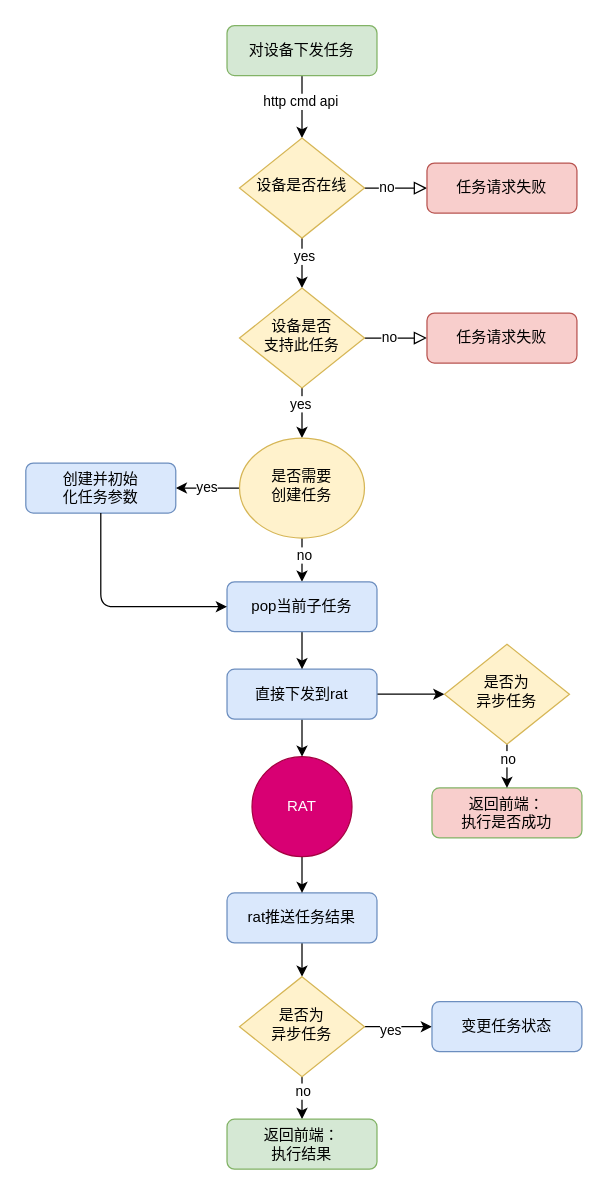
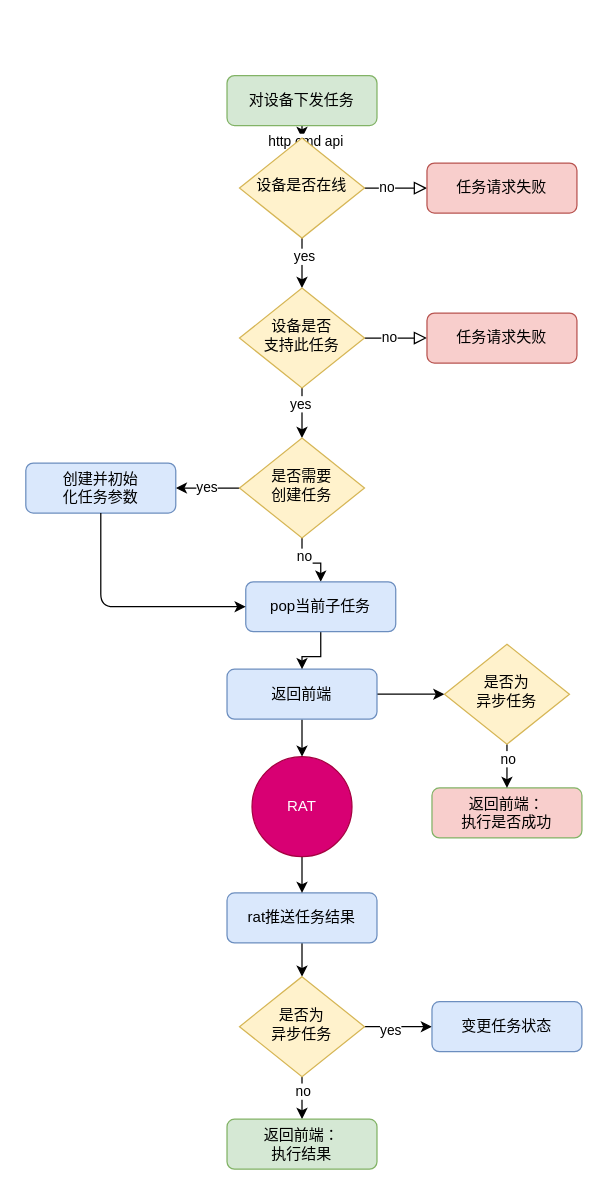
- <mxCell id="4" value="对设备下发任务" style="rounded=1;whiteSpace=wrap;html=1;fontSize=12;glass=0;strokeWidth=1;shadow=0;fillColor=#d5e8d4;strokeColor=#82b366;" parent="1" vertex="1"><mxGeometry x="181" y="20" width="120" height="40" as="geometry" /></mxCell>
+ <mxCell id="4" value="对设备下发任务" style="rounded=1;whiteSpace=wrap;html=1;fontSize=12;glass=0;strokeWidth=1;shadow=0;fillColor=#d5e8d4;strokeColor=#82b366;" parent="1" vertex="1"><mxGeometry x="181" y="60" width="120" height="40" as="geometry" /></mxCell>
- <mxCell id="20" value="是否需要&lt;br&gt;创建任务" style="ellipse;whiteSpace=wrap;html=1;shadow=0;fontFamily=Helvetica;fontSize=12;align=center;strokeWidth=1;spacing=6;spacingTop=-4;fillColor=#fff2cc;strokeColor=#d6b656;" parent="1" vertex="1"><mxGeometry x="191" y="350" width="100" height="80" as="geometry" /></mxCell>
+ <mxCell id="20" value="是否需要&lt;br&gt;创建任务" style="rhombus;whiteSpace=wrap;html=1;shadow=0;fontFamily=Helvetica;fontSize=12;align=center;strokeWidth=1;spacing=6;spacingTop=-4;fillColor=#fff2cc;strokeColor=#d6b656;" parent="1" vertex="1"><mxGeometry x="191" y="350" width="100" height="80" as="geometry" /></mxCell>
- <mxCell id="38" value="pop当前子任务" style="rounded=1;whiteSpace=wrap;html=1;fontSize=12;glass=0;strokeWidth=1;shadow=0;fillColor=#dae8fc;strokeColor=#6c8ebf;" parent="1" vertex="1"><mxGeometry x="181" y="465" width="120" height="40" as="geometry" /></mxCell>
+ <mxCell id="38" value="pop当前子任务" style="rounded=1;whiteSpace=wrap;html=1;fontSize=12;glass=0;strokeWidth=1;shadow=0;fillColor=#dae8fc;strokeColor=#6c8ebf;" parent="1" vertex="1"><mxGeometry x="196" y="465" width="120" height="40" as="geometry" /></mxCell>
- <mxCell id="29" value="直接下发到rat" style="rounded=1;whiteSpace=wrap;html=1;fontSize=12;glass=0;strokeWidth=1;shadow=0;fillColor=#dae8fc;strokeColor=#6c8ebf;" parent="1" vertex="1"><mxGeometry x="181" y="535" width="120" height="40" as="geometry" /></mxCell>
+ <mxCell id="29" value="返回前端" style="rounded=1;whiteSpace=wrap;html=1;fontSize=12;glass=0;strokeWidth=1;shadow=0;fillColor=#dae8fc;strokeColor=#6c8ebf;" parent="1" vertex="1"><mxGeometry x="181" y="535" width="120" height="40" as="geometry" /></mxCell>
